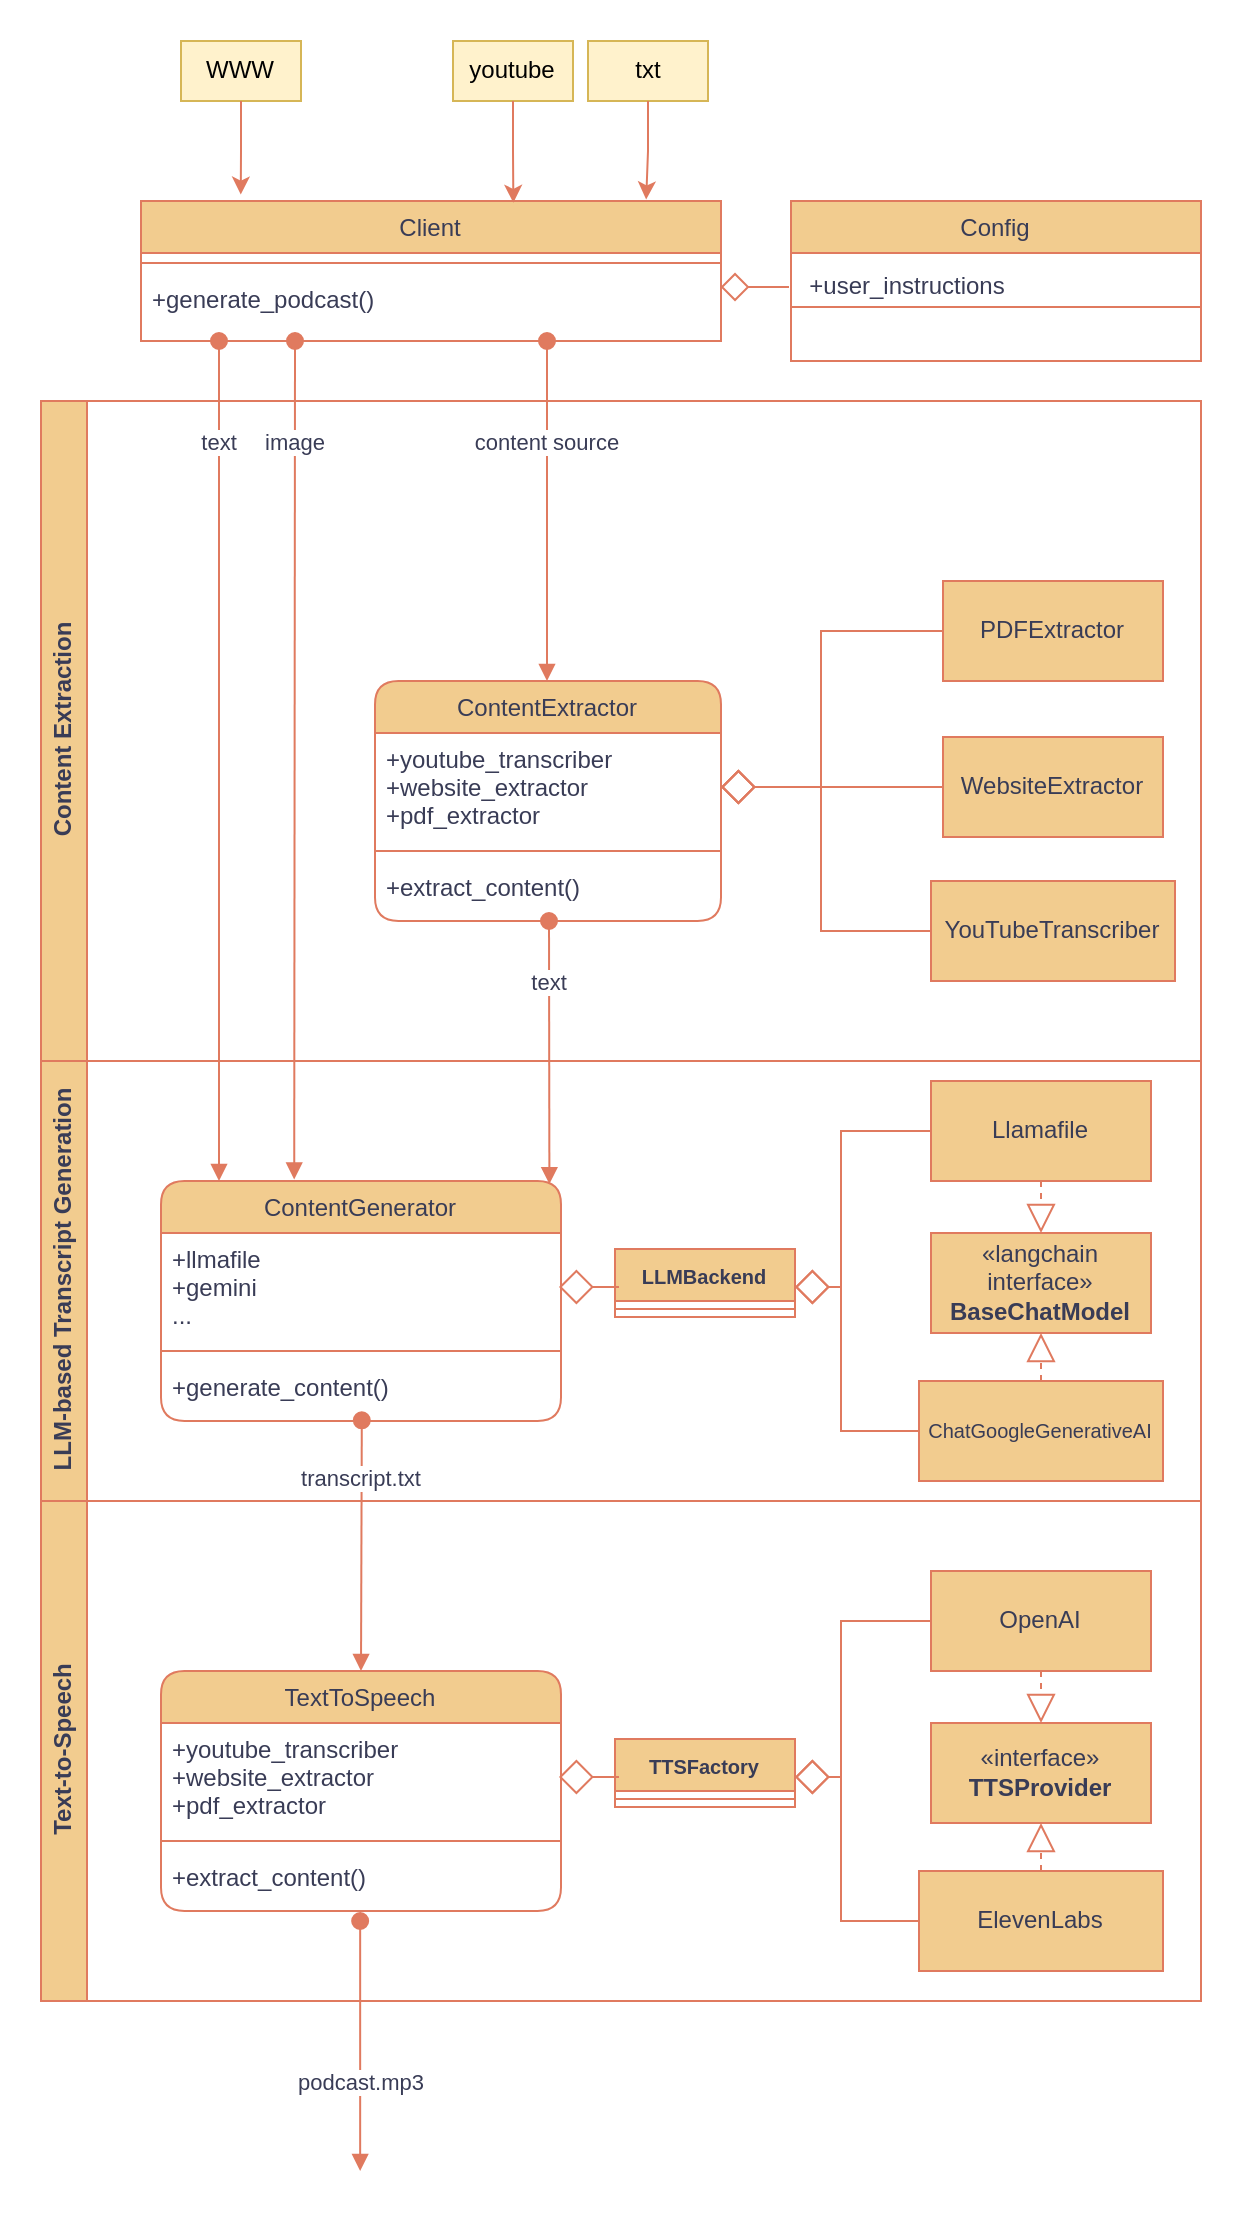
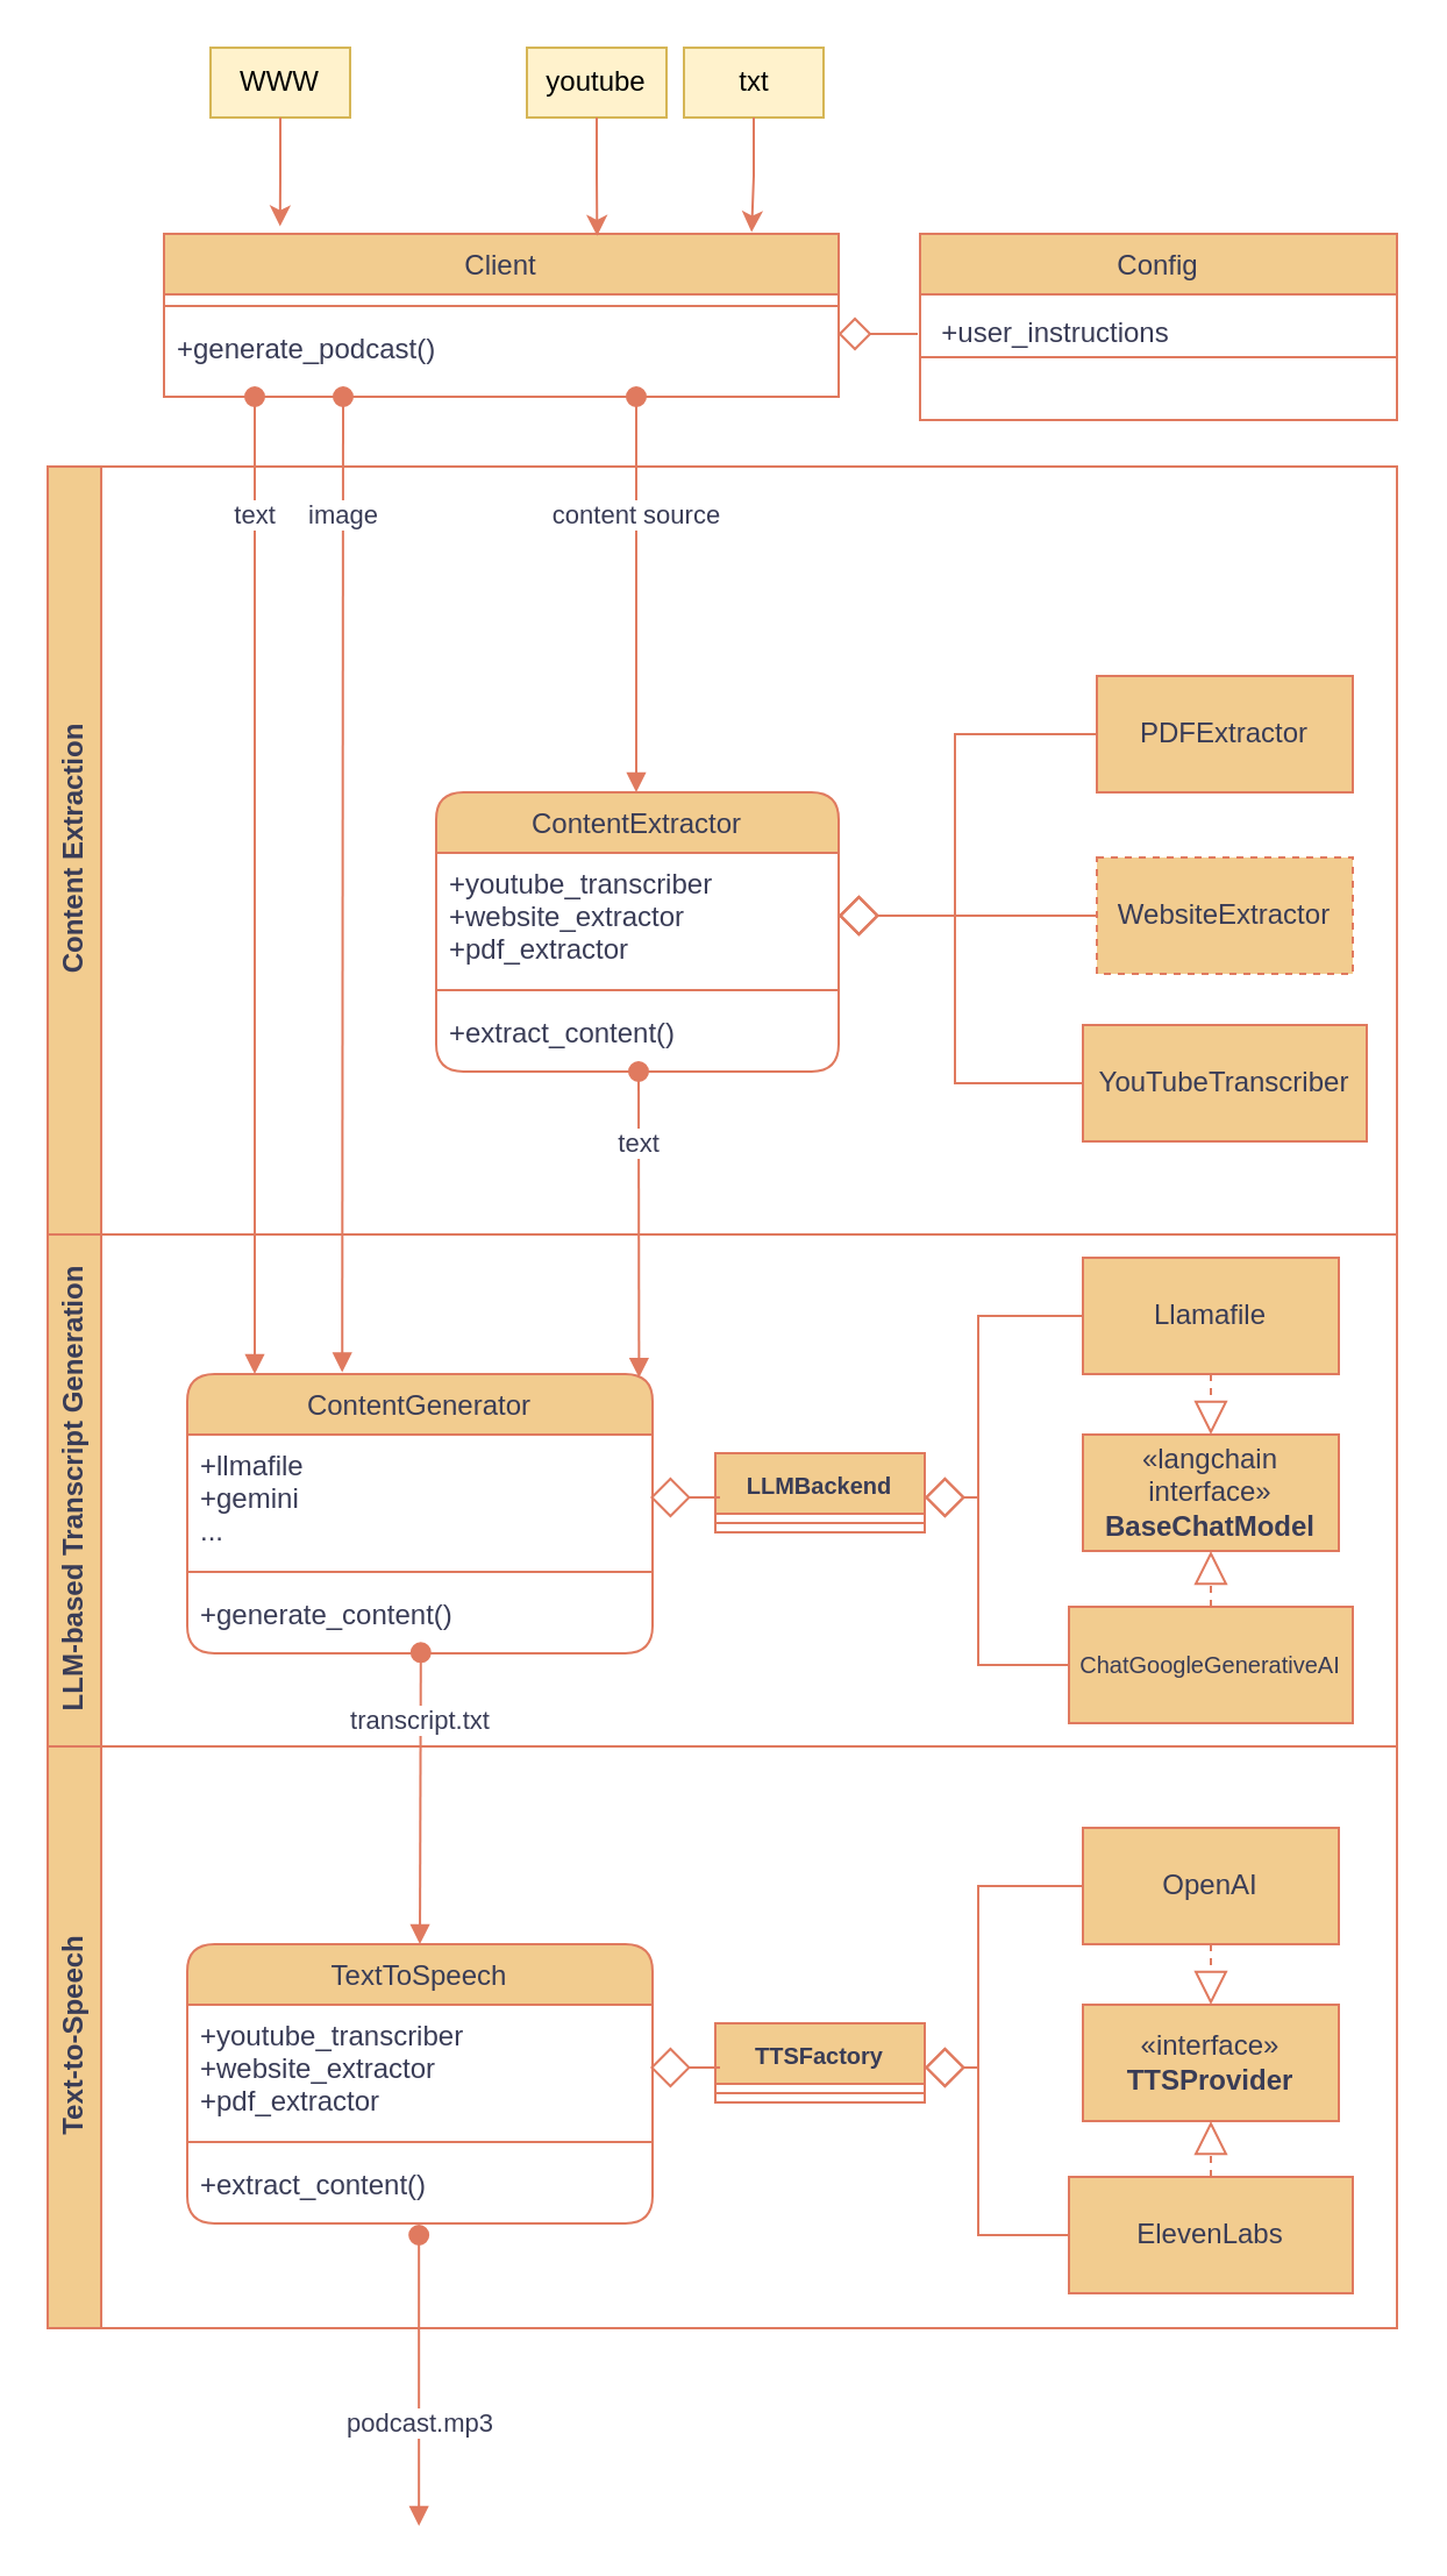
- <mxCell id="9" value="WebsiteExtractor" style="html=1;whiteSpace=wrap;strokeColor=#E07A5F;fontColor=#393C56;fillColor=#F2CC8F;" vertex="1" parent="1"><mxGeometry x="471" y="368" width="110" height="50" as="geometry" /></mxCell>
+ <mxCell id="9" value="WebsiteExtractor" style="html=1;whiteSpace=wrap;strokeColor=#E07A5F;fontColor=#393C56;fillColor=#F2CC8F;dashed=1;" vertex="1" parent="1"><mxGeometry x="471" y="368" width="110" height="50" as="geometry" /></mxCell>
